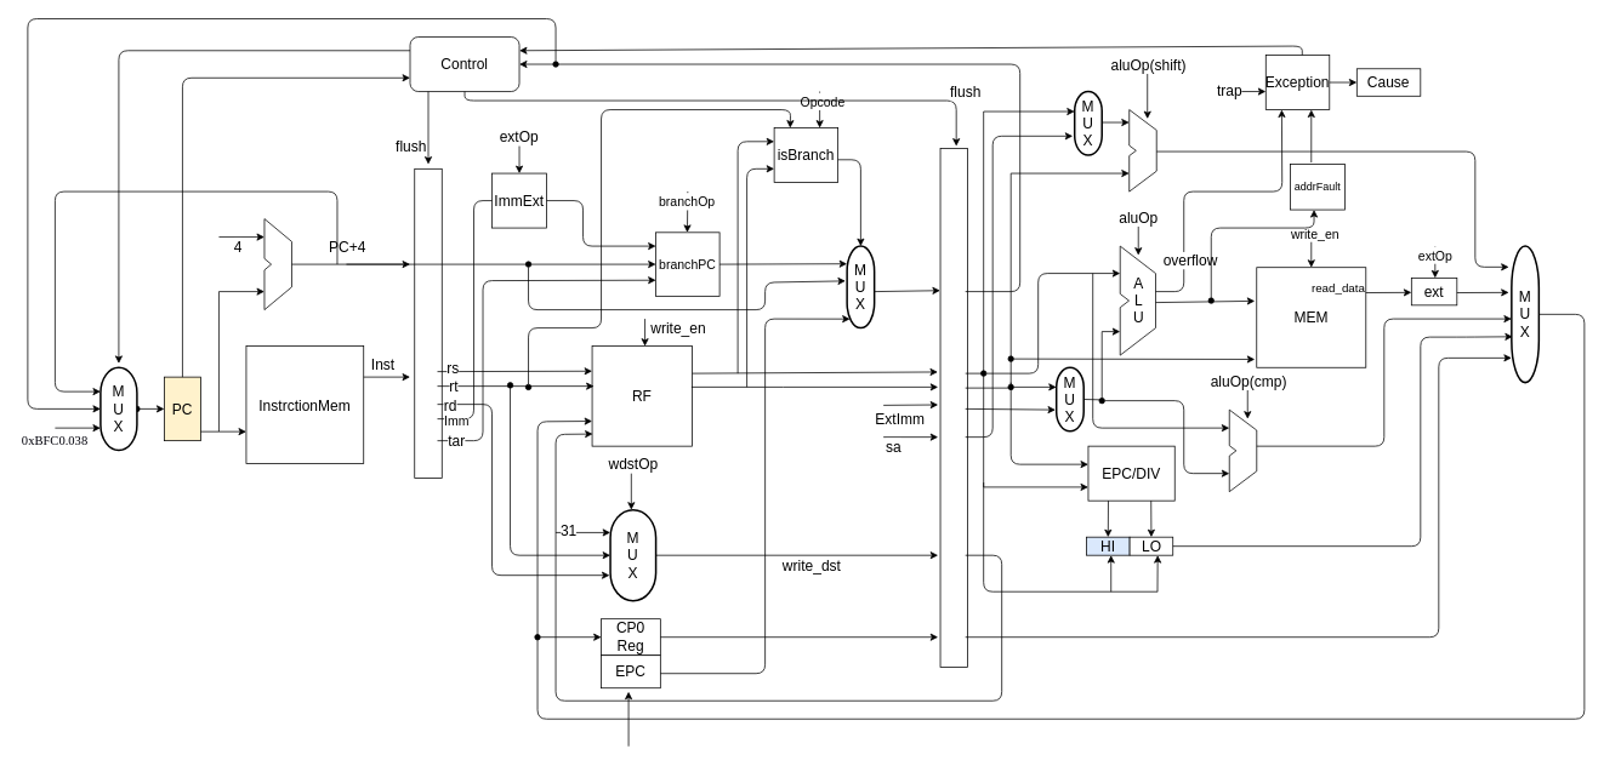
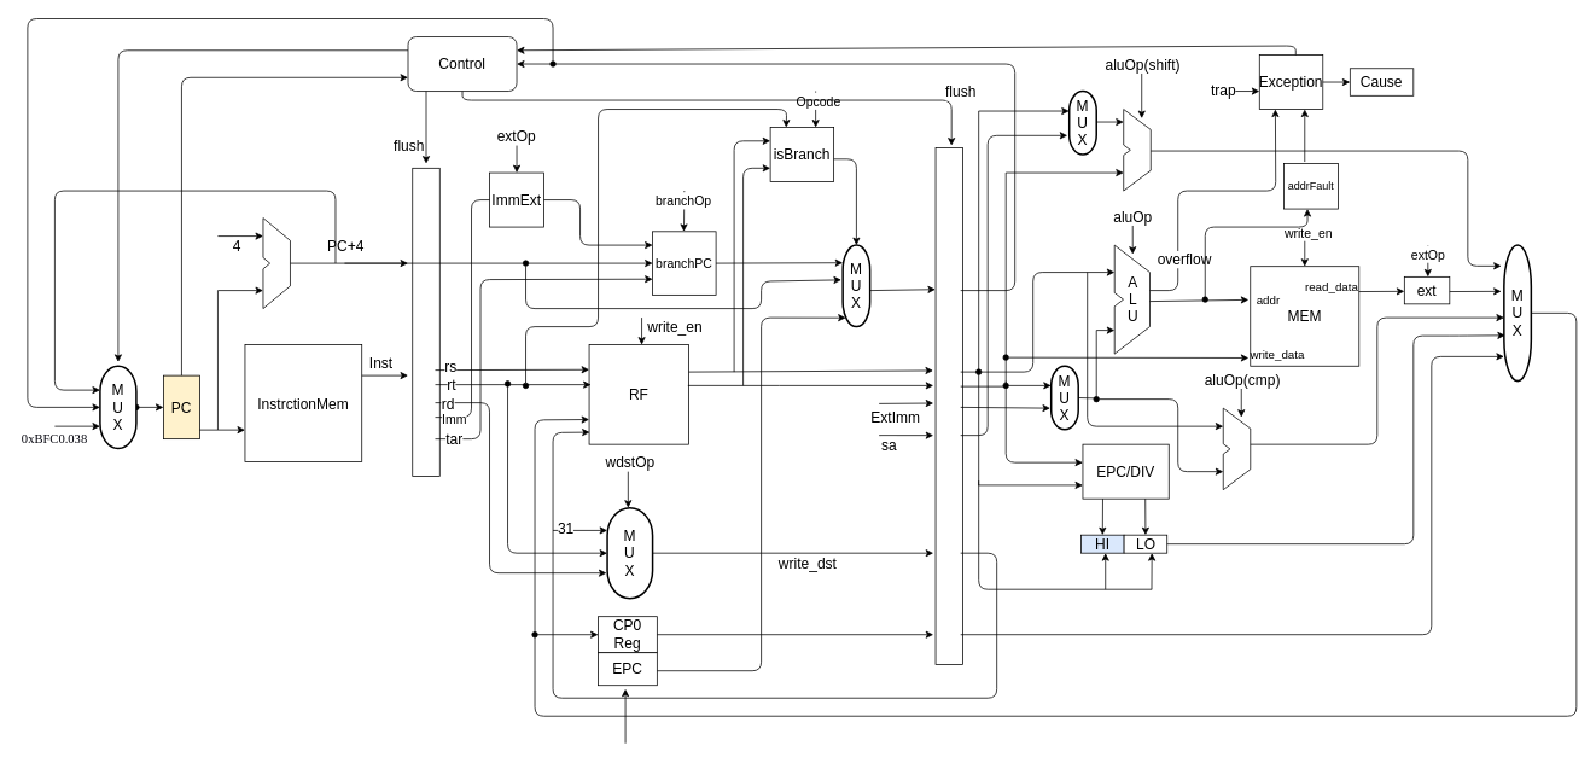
+ <mxCell id="125" value="&lt;font style=&quot;font-size: 13px&quot;&gt;addr&lt;/font&gt;" style="text;html=1;strokeColor=none;fillColor=none;align=center;verticalAlign=middle;whiteSpace=wrap;rounded=0;fontSize=16;" parent="1" vertex="1"><mxGeometry x="1380" y="320" width="40" height="20" as="geometry" /></mxCell>
+ <mxCell id="129" value="&lt;font style=&quot;font-size: 13px&quot;&gt;write_data&lt;/font&gt;" style="text;html=1;strokeColor=none;fillColor=none;align=center;verticalAlign=middle;whiteSpace=wrap;rounded=0;fontSize=16;" parent="1" vertex="1"><mxGeometry x="1390" y="380" width="40" height="20" as="geometry" /></mxCell>
